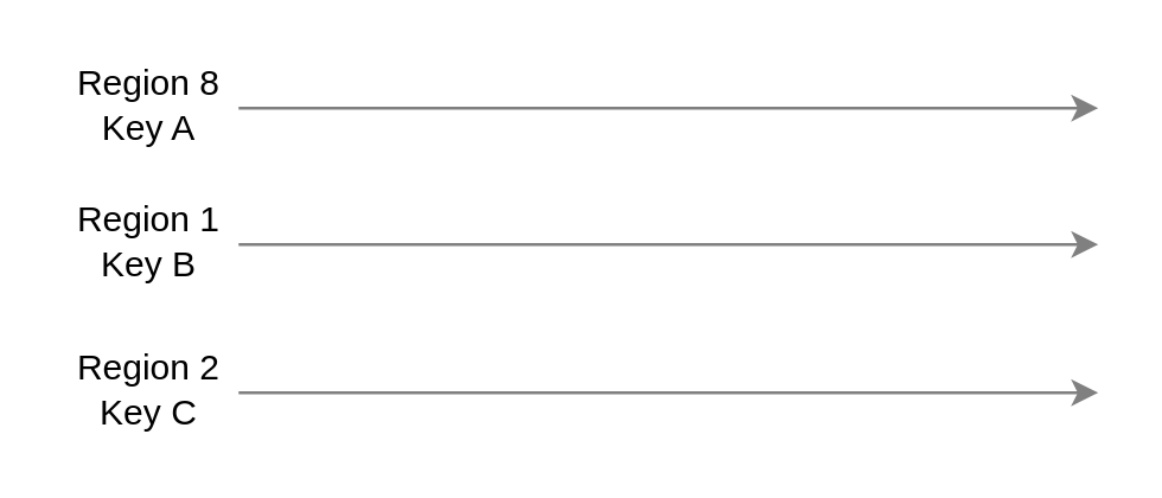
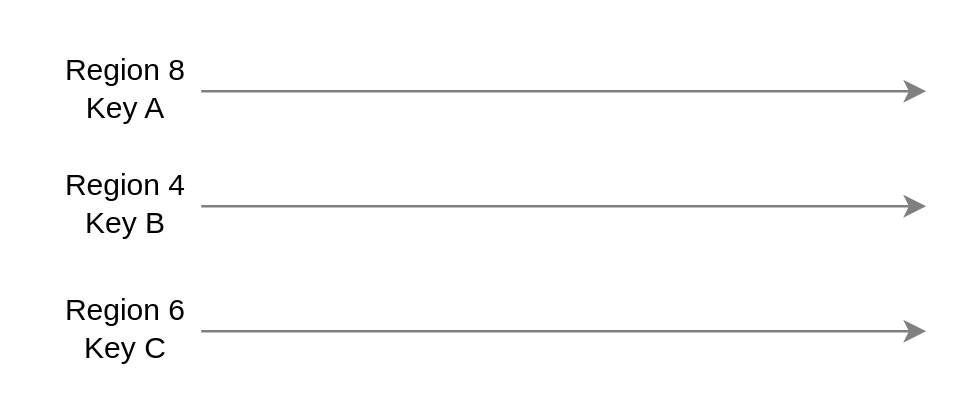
- <mxCell id="5" value="Region 1&lt;br&gt;Key B" style="text;html=1;strokeColor=none;fillColor=none;align=center;verticalAlign=middle;whiteSpace=wrap;rounded=0;" parent="1" vertex="1"><mxGeometry x="20" y="66" width="60" height="30" as="geometry" /></mxCell>
+ <mxCell id="5" value="Region 4&lt;br&gt;Key B" style="text;html=1;strokeColor=none;fillColor=none;align=center;verticalAlign=middle;whiteSpace=wrap;rounded=0;" parent="1" vertex="1"><mxGeometry x="20" y="66" width="60" height="30" as="geometry" /></mxCell>
- <mxCell id="7" value="Region 2&lt;br&gt;Key C" style="text;html=1;strokeColor=none;fillColor=none;align=center;verticalAlign=middle;whiteSpace=wrap;rounded=0;" parent="1" vertex="1"><mxGeometry x="20" y="116" width="60" height="30" as="geometry" /></mxCell>
+ <mxCell id="7" value="Region 6&lt;br&gt;Key C" style="text;html=1;strokeColor=none;fillColor=none;align=center;verticalAlign=middle;whiteSpace=wrap;rounded=0;" parent="1" vertex="1"><mxGeometry x="20" y="116" width="60" height="30" as="geometry" /></mxCell>
